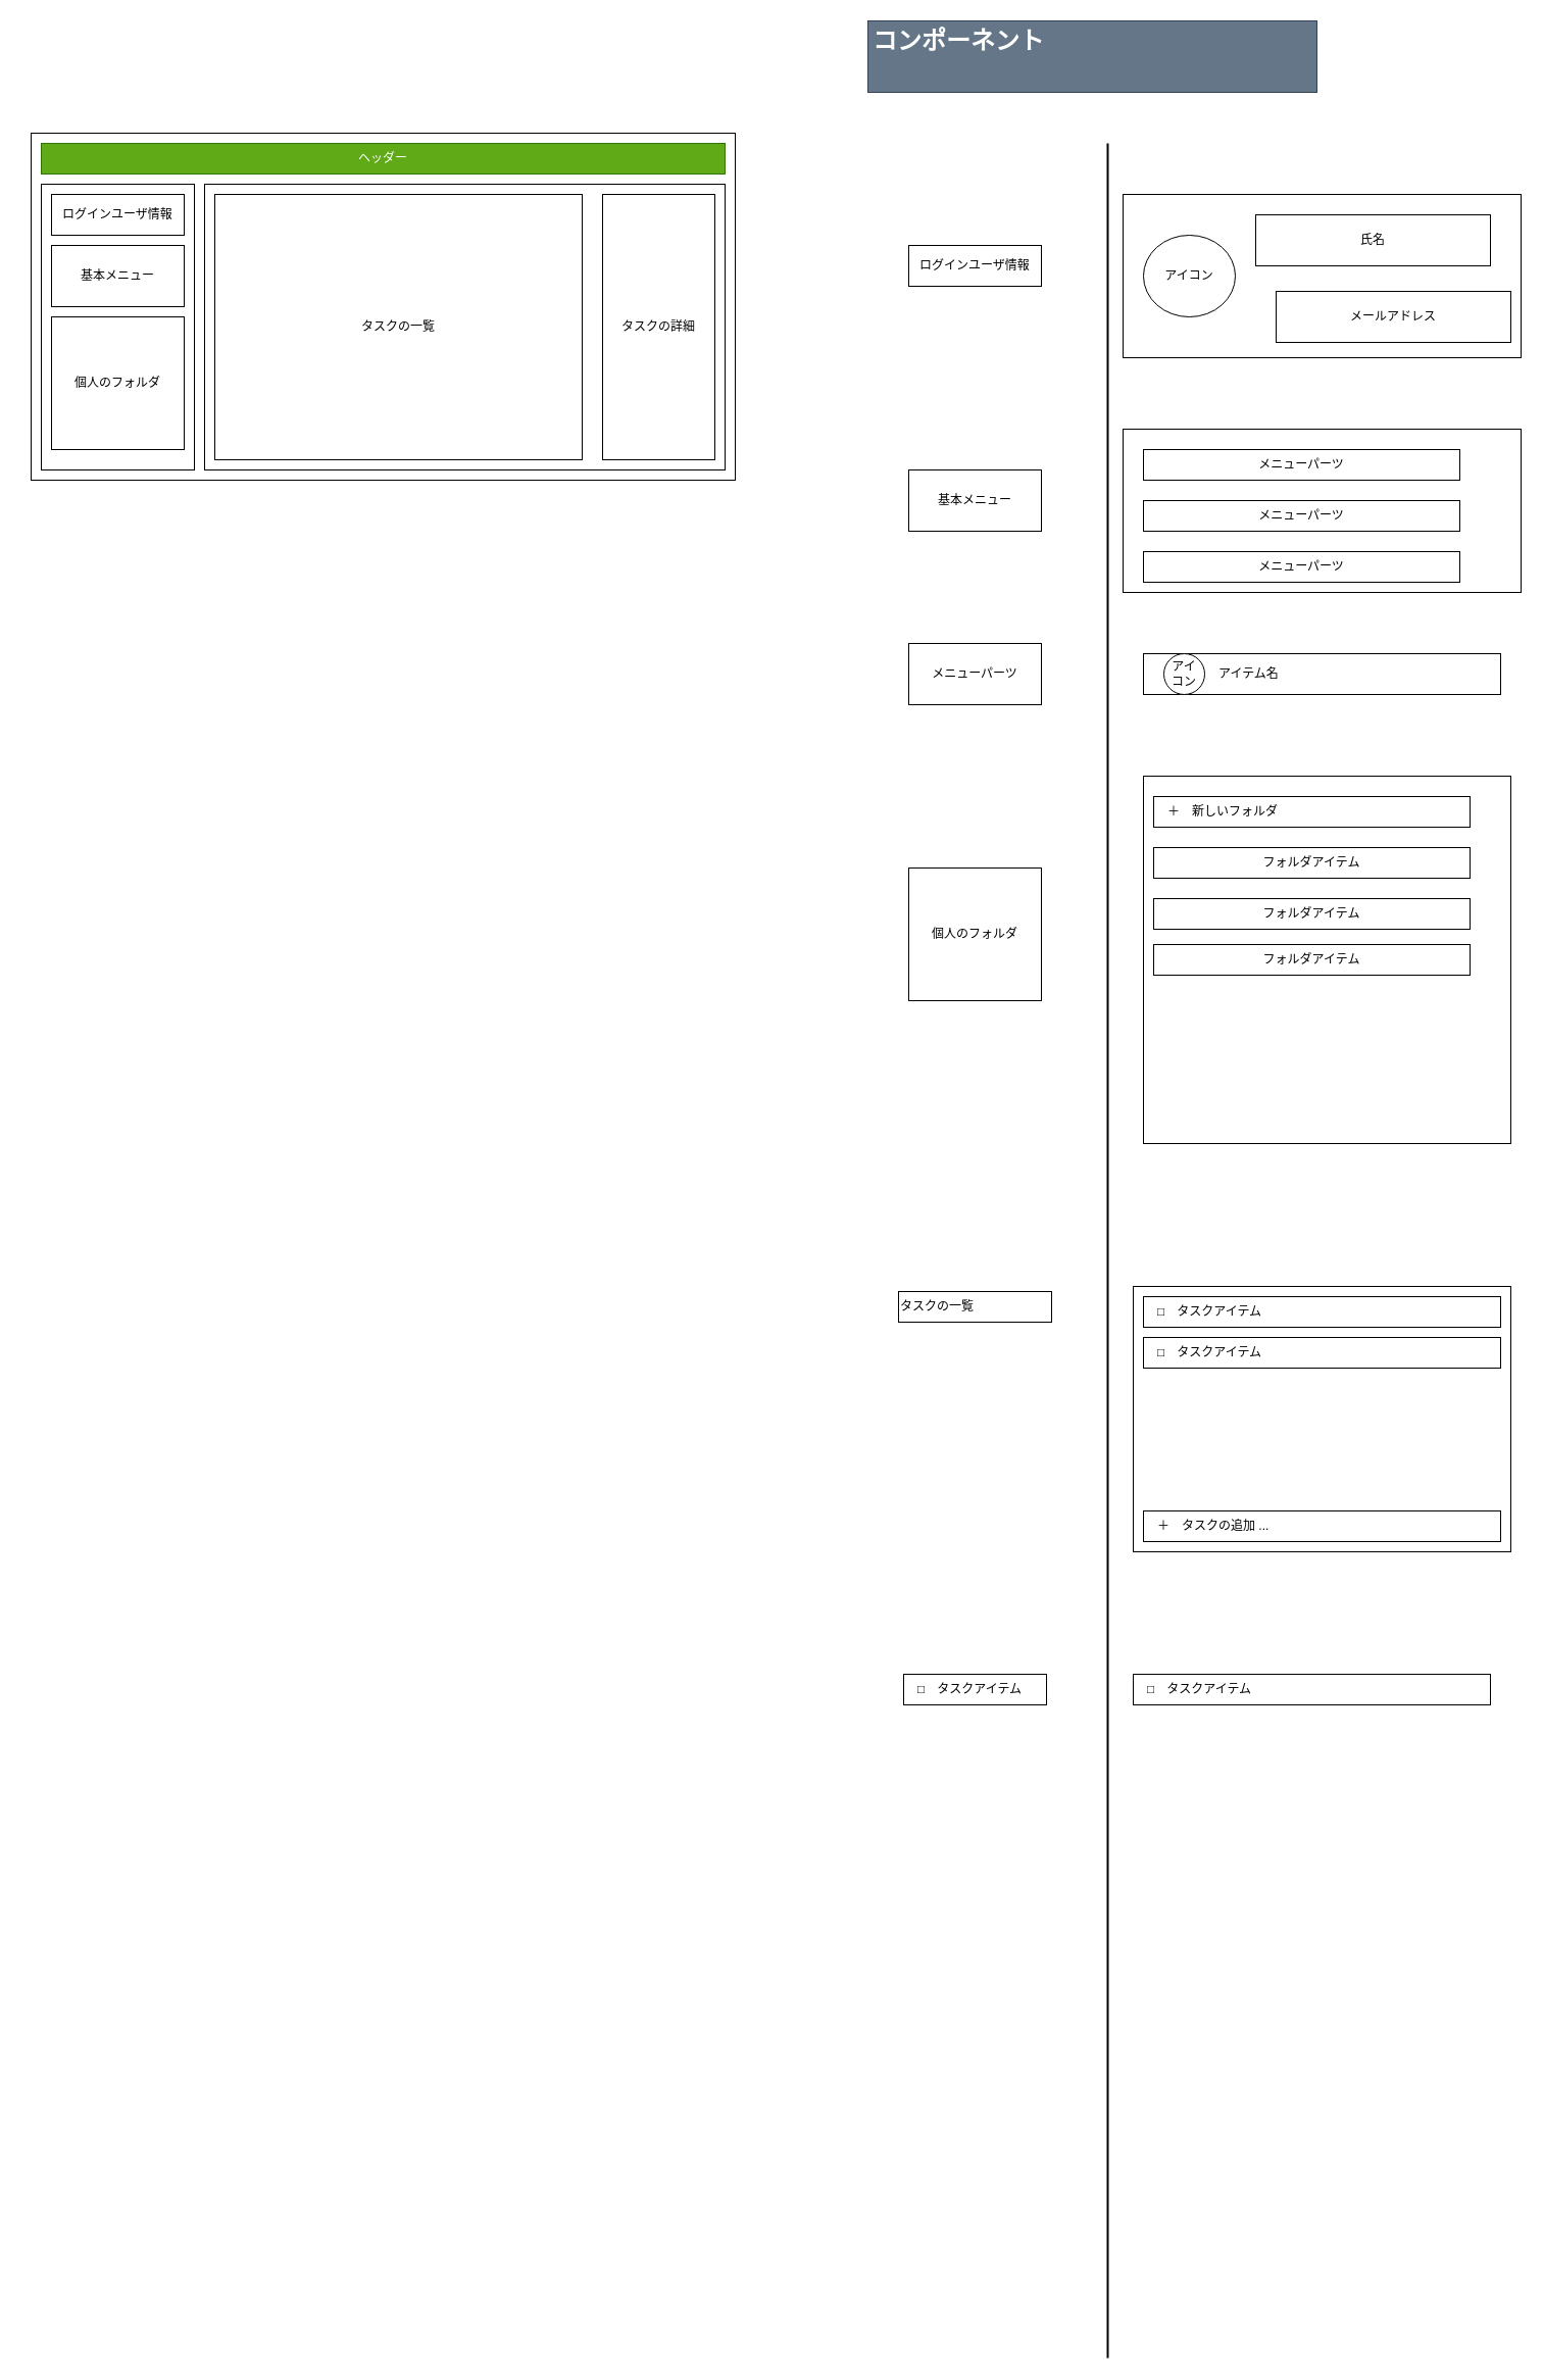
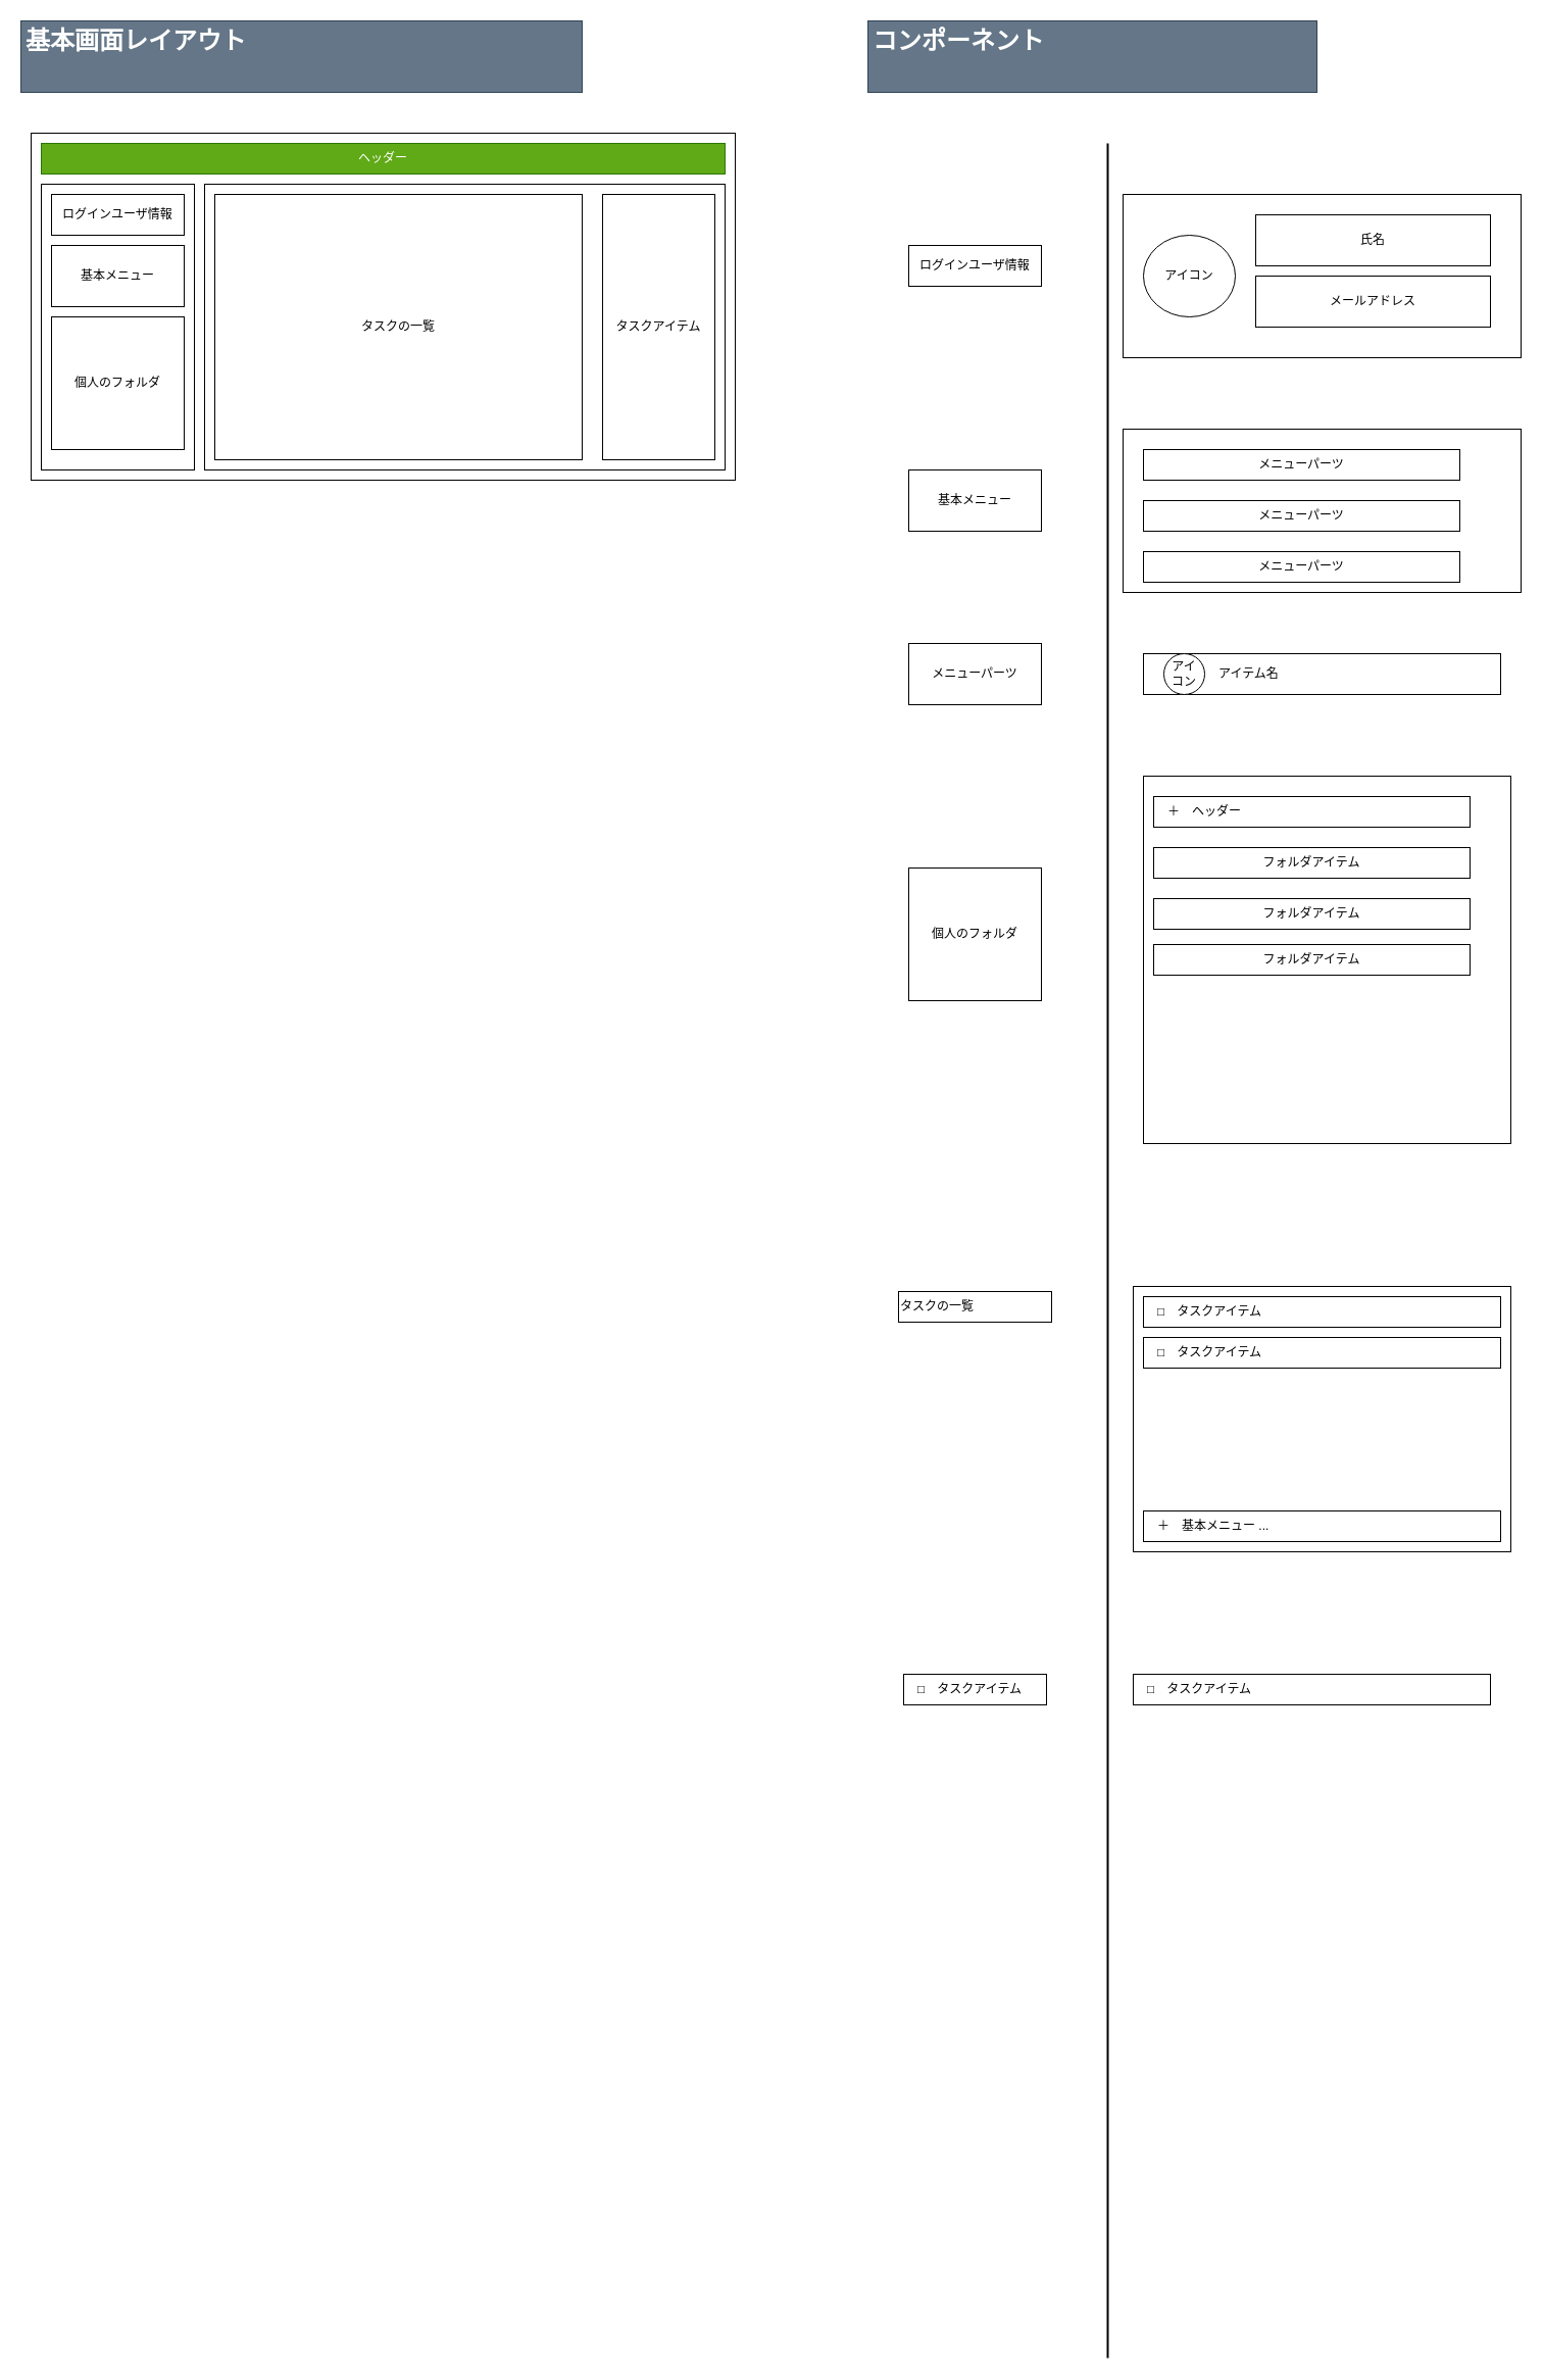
+ <mxCell id="10" value="&lt;h1&gt;基本画面レイアウト&lt;/h1&gt;&lt;p&gt;&lt;br&gt;&lt;/p&gt;" style="text;html=1;strokeColor=#314354;fillColor=#647687;spacing=5;spacingTop=-20;whiteSpace=wrap;overflow=hidden;rounded=0;fontColor=#ffffff;" parent="1" vertex="1"><mxGeometry x="20" y="20" width="550" height="70" as="geometry" /></mxCell>
- <mxCell id="17" value="メールアドレス" style="rounded=0;whiteSpace=wrap;html=1;" vertex="1" parent="1"><mxGeometry x="1250" y="285" width="230" height="50" as="geometry" /></mxCell>
+ <mxCell id="17" value="メールアドレス" style="rounded=0;whiteSpace=wrap;html=1;" vertex="1" parent="1"><mxGeometry x="1230" y="270" width="230" height="50" as="geometry" /></mxCell>
- <mxCell id="9" value="タスクの詳細" style="rounded=0;whiteSpace=wrap;html=1;align=center;" parent="1" vertex="1"><mxGeometry x="590" y="190" width="110" height="260" as="geometry" /></mxCell>
+ <mxCell id="9" value="タスクアイテム" style="rounded=0;whiteSpace=wrap;html=1;align=center;" parent="1" vertex="1"><mxGeometry x="590" y="190" width="110" height="260" as="geometry" /></mxCell>
- <mxCell id="29" value="　＋　新しいフォルダ　　　　　　　　　　　　　" style="rounded=0;whiteSpace=wrap;html=1;align=left;" vertex="1" parent="1"><mxGeometry x="1130" y="780" width="310" height="30" as="geometry" /></mxCell>
+ <mxCell id="29" value="　＋　ヘッダー　　　　　　　　　　　　　" style="rounded=0;whiteSpace=wrap;html=1;align=left;" vertex="1" parent="1"><mxGeometry x="1130" y="780" width="310" height="30" as="geometry" /></mxCell>
- <mxCell id="37" value="　＋　タスクの追加 ...&amp;nbsp;" style="rounded=0;whiteSpace=wrap;html=1;align=left;" vertex="1" parent="1"><mxGeometry x="1120" y="1480" width="350" height="30" as="geometry" /></mxCell>
+ <mxCell id="37" value="　＋　基本メニュー ...&amp;nbsp;" style="rounded=0;whiteSpace=wrap;html=1;align=left;" vertex="1" parent="1"><mxGeometry x="1120" y="1480" width="350" height="30" as="geometry" /></mxCell>
